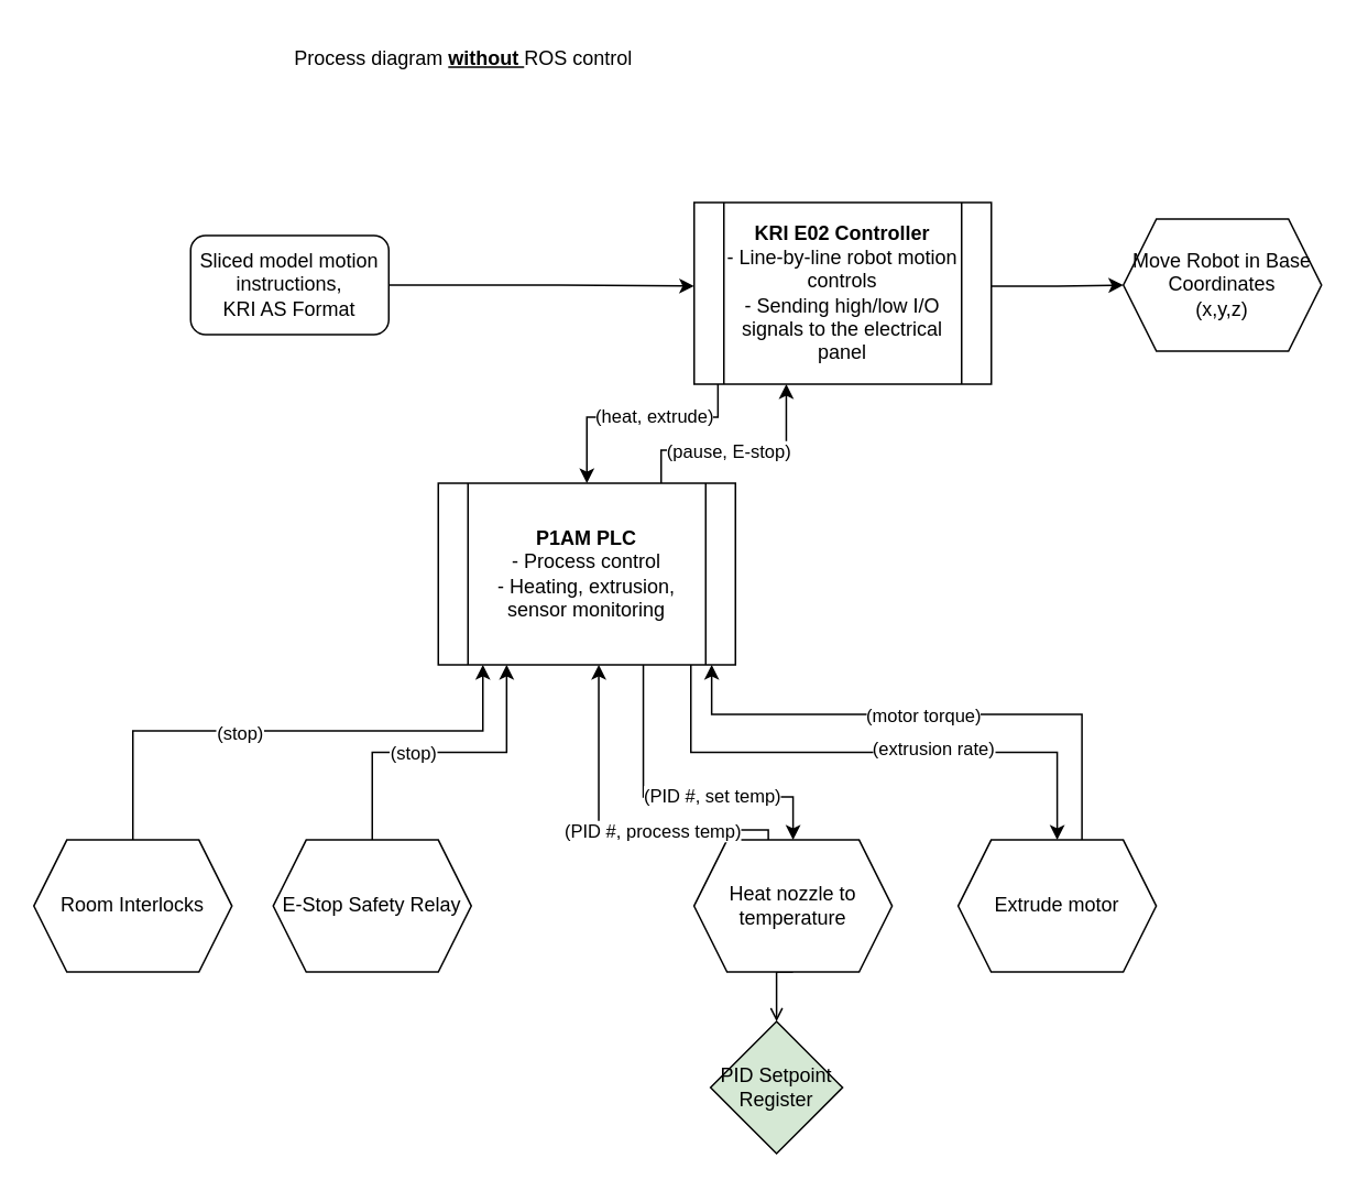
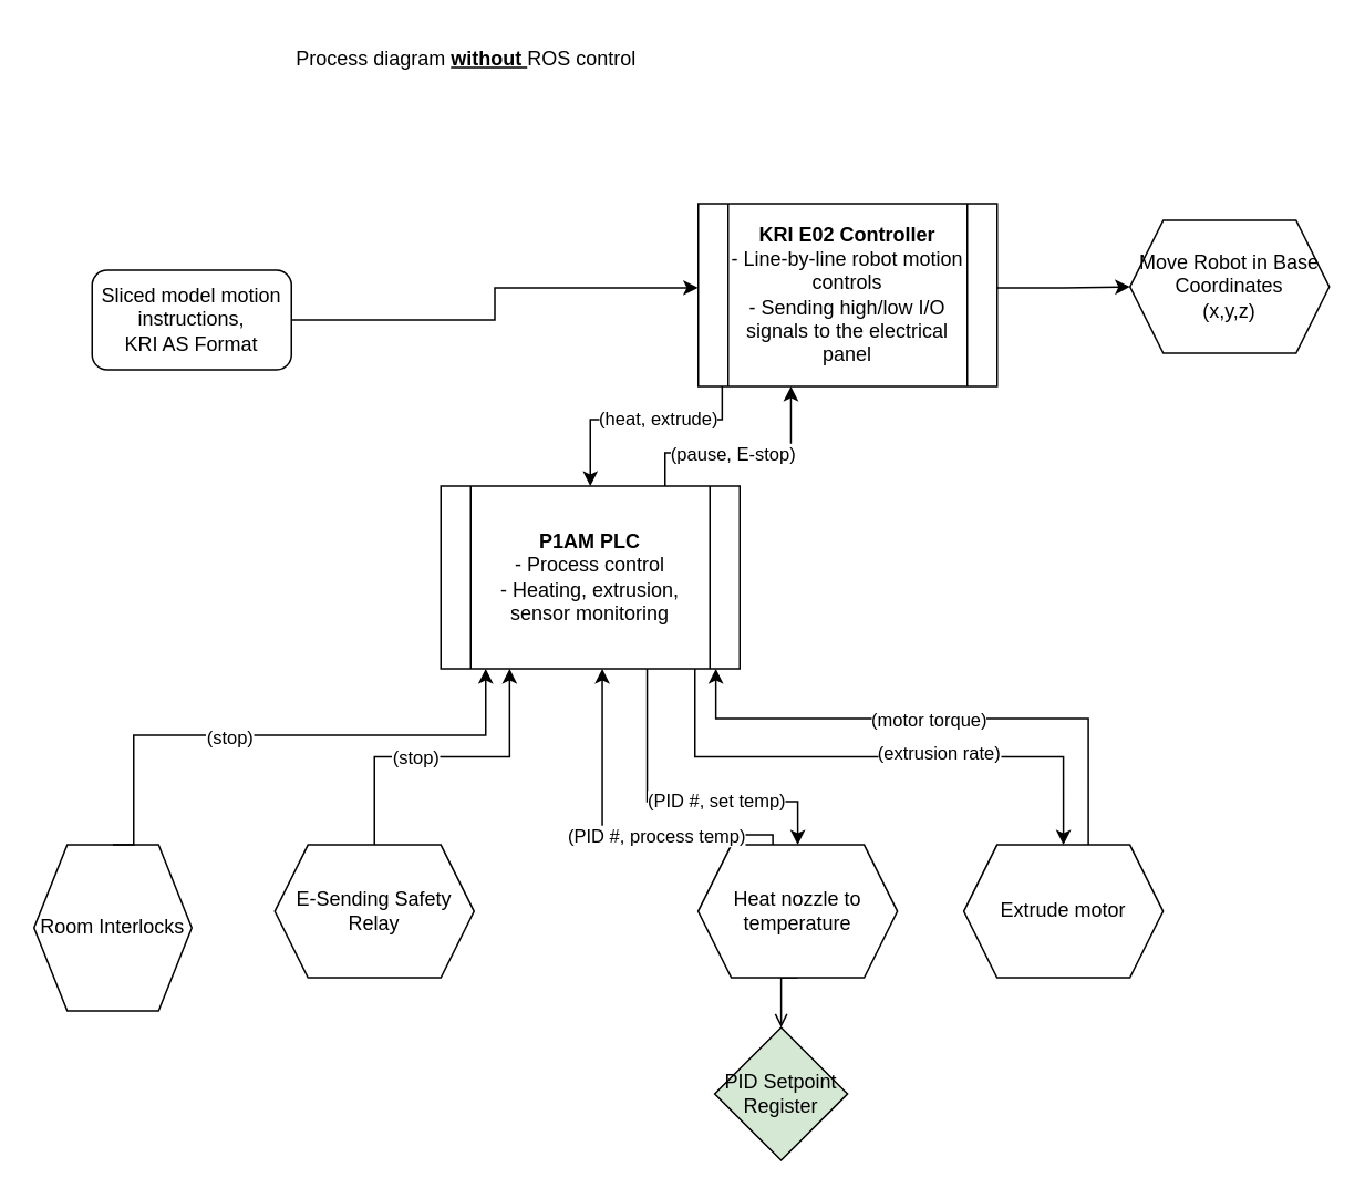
- <mxCell id="3" value="Sliced model motion instructions,&lt;br&gt;KRI AS Format" style="rounded=1;whiteSpace=wrap;html=1;" vertex="1" parent="1"><mxGeometry x="115" y="142" width="120" height="60" as="geometry" /></mxCell>
+ <mxCell id="3" value="Sliced model motion instructions,&lt;br&gt;KRI AS Format" style="rounded=1;whiteSpace=wrap;html=1;" vertex="1" parent="1"><mxGeometry x="55" y="162" width="120" height="60" as="geometry" /></mxCell>
- <mxCell id="25" value="Room Interlocks" style="shape=hexagon;perimeter=hexagonPerimeter2;whiteSpace=wrap;html=1;fixedSize=1;" vertex="1" parent="1"><mxGeometry x="20" y="508.04" width="120" height="80" as="geometry" /></mxCell>
+ <mxCell id="25" value="Room Interlocks" style="shape=hexagon;perimeter=hexagonPerimeter2;whiteSpace=wrap;html=1;fixedSize=1;" vertex="1" parent="1"><mxGeometry x="20" y="508.04" width="95" height="100" as="geometry" /></mxCell>
- <mxCell id="26" value="E-Stop Safety Relay" style="shape=hexagon;perimeter=hexagonPerimeter2;whiteSpace=wrap;html=1;fixedSize=1;" vertex="1" parent="1"><mxGeometry x="165" y="508.04" width="120" height="80" as="geometry" /></mxCell>
+ <mxCell id="26" value="E-Sending Safety Relay" style="shape=hexagon;perimeter=hexagonPerimeter2;whiteSpace=wrap;html=1;fixedSize=1;" vertex="1" parent="1"><mxGeometry x="165" y="508.04" width="120" height="80" as="geometry" /></mxCell>
